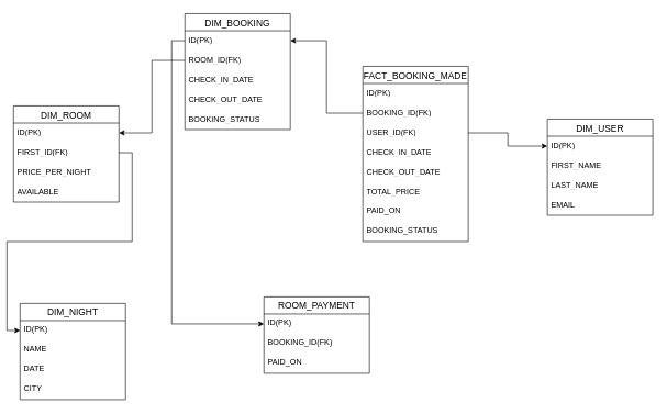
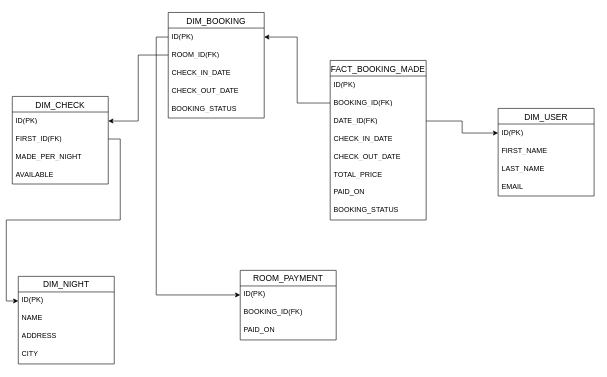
- <mxCell id="22" value="DIM_ROOM" style="swimlane;fontStyle=0;childLayout=stackLayout;horizontal=1;startSize=26;horizontalStack=0;resizeParent=1;resizeParentMax=0;resizeLast=0;collapsible=1;marginBottom=0;align=center;fontSize=14;" vertex="1" parent="1"><mxGeometry x="20" y="160" width="160" height="146" as="geometry" /></mxCell>
+ <mxCell id="22" value="DIM_CHECK" style="swimlane;fontStyle=0;childLayout=stackLayout;horizontal=1;startSize=26;horizontalStack=0;resizeParent=1;resizeParentMax=0;resizeLast=0;collapsible=1;marginBottom=0;align=center;fontSize=14;" vertex="1" parent="1"><mxGeometry x="20" y="160" width="160" height="146" as="geometry" /></mxCell>
- <mxCell id="5" value="USER_ID(FK)" style="text;strokeColor=none;fillColor=none;spacingLeft=4;spacingRight=4;overflow=hidden;rotatable=0;points=[[0,0.5],[1,0.5]];portConstraint=eastwest;fontSize=12;whiteSpace=wrap;html=1;" vertex="1" parent="2"><mxGeometry y="86" width="160" height="30" as="geometry" /></mxCell>
+ <mxCell id="5" value="DATE_ID(FK)" style="text;strokeColor=none;fillColor=none;spacingLeft=4;spacingRight=4;overflow=hidden;rotatable=0;points=[[0,0.5],[1,0.5]];portConstraint=eastwest;fontSize=12;whiteSpace=wrap;html=1;" vertex="1" parent="2"><mxGeometry y="86" width="160" height="30" as="geometry" /></mxCell>
- <mxCell id="25" value="PRICE_PER_NIGHT" style="text;strokeColor=none;fillColor=none;spacingLeft=4;spacingRight=4;overflow=hidden;rotatable=0;points=[[0,0.5],[1,0.5]];portConstraint=eastwest;fontSize=12;whiteSpace=wrap;html=1;" vertex="1" parent="22"><mxGeometry y="86" width="160" height="30" as="geometry" /></mxCell>
+ <mxCell id="25" value="MADE_PER_NIGHT" style="text;strokeColor=none;fillColor=none;spacingLeft=4;spacingRight=4;overflow=hidden;rotatable=0;points=[[0,0.5],[1,0.5]];portConstraint=eastwest;fontSize=12;whiteSpace=wrap;html=1;" vertex="1" parent="22"><mxGeometry y="86" width="160" height="30" as="geometry" /></mxCell>
- <mxCell id="30" value="DATE" style="text;strokeColor=none;fillColor=none;spacingLeft=4;spacingRight=4;overflow=hidden;rotatable=0;points=[[0,0.5],[1,0.5]];portConstraint=eastwest;fontSize=12;whiteSpace=wrap;html=1;" vertex="1" parent="27"><mxGeometry y="86" width="160" height="30" as="geometry" /></mxCell>
+ <mxCell id="30" value="ADDRESS" style="text;strokeColor=none;fillColor=none;spacingLeft=4;spacingRight=4;overflow=hidden;rotatable=0;points=[[0,0.5],[1,0.5]];portConstraint=eastwest;fontSize=12;whiteSpace=wrap;html=1;" vertex="1" parent="27"><mxGeometry y="86" width="160" height="30" as="geometry" /></mxCell>
